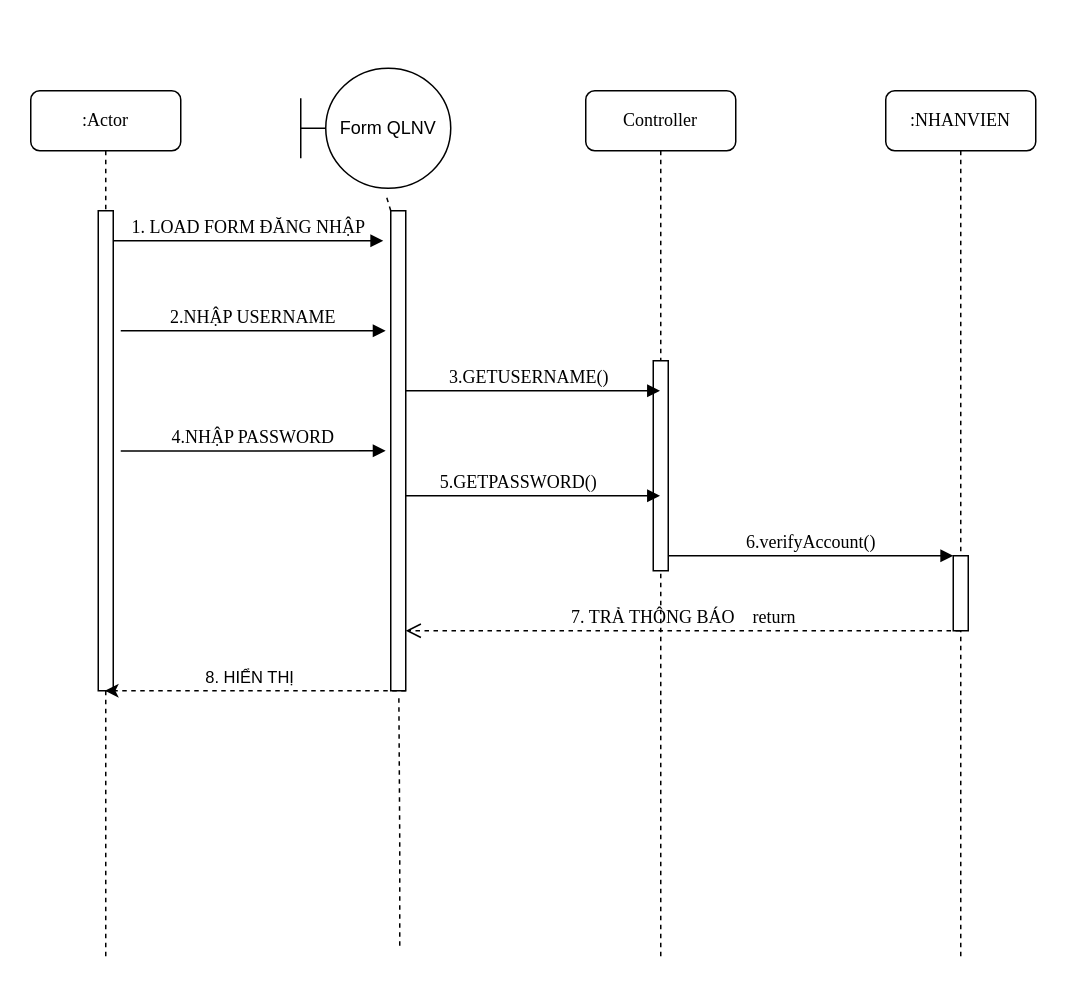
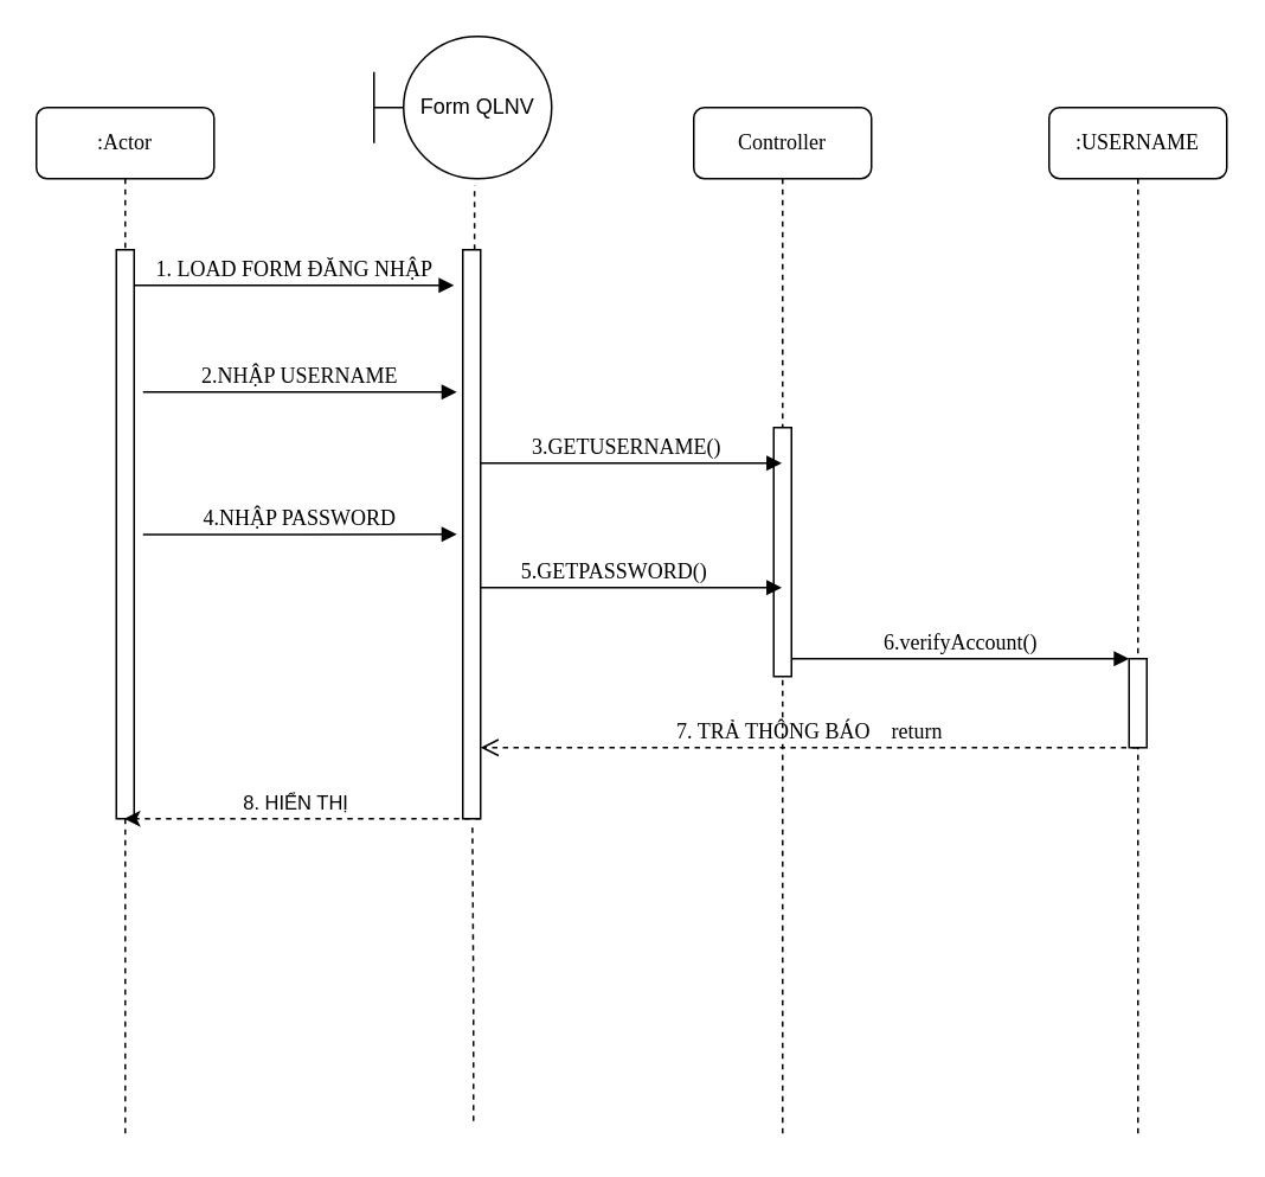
- <mxCell id="4" value=":NHANVIEN" style="shape=umlLifeline;perimeter=lifelinePerimeter;whiteSpace=wrap;html=1;container=1;collapsible=0;recursiveResize=0;outlineConnect=0;rounded=1;shadow=0;comic=0;labelBackgroundColor=none;strokeWidth=1;fontFamily=Verdana;fontSize=12;align=center;" parent="1" vertex="1"><mxGeometry x="590" y="60" width="100" height="580" as="geometry" /></mxCell>
+ <mxCell id="4" value=":USERNAME" style="shape=umlLifeline;perimeter=lifelinePerimeter;whiteSpace=wrap;html=1;container=1;collapsible=0;recursiveResize=0;outlineConnect=0;rounded=1;shadow=0;comic=0;labelBackgroundColor=none;strokeWidth=1;fontFamily=Verdana;fontSize=12;align=center;" parent="1" vertex="1"><mxGeometry x="590" y="60" width="100" height="580" as="geometry" /></mxCell>
- <mxCell id="17" value="Form QLNV" style="shape=umlBoundary;whiteSpace=wrap;html=1;" vertex="1" parent="1"><mxGeometry x="200" y="45" width="100" height="80" as="geometry" /></mxCell>
+ <mxCell id="17" value="Form QLNV" style="shape=umlBoundary;whiteSpace=wrap;html=1;" vertex="1" parent="1"><mxGeometry x="210" y="20" width="100" height="80" as="geometry" /></mxCell>
